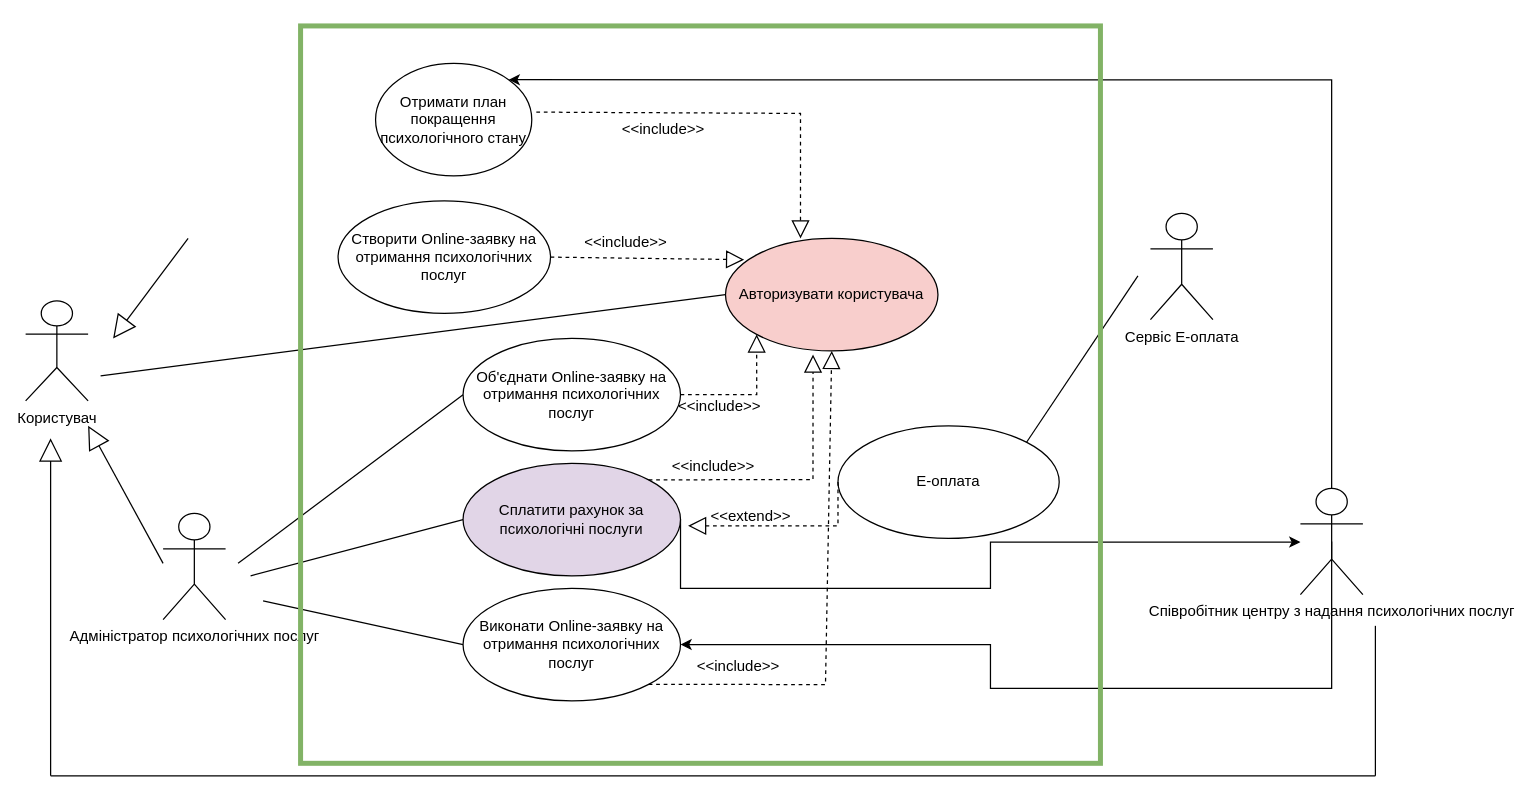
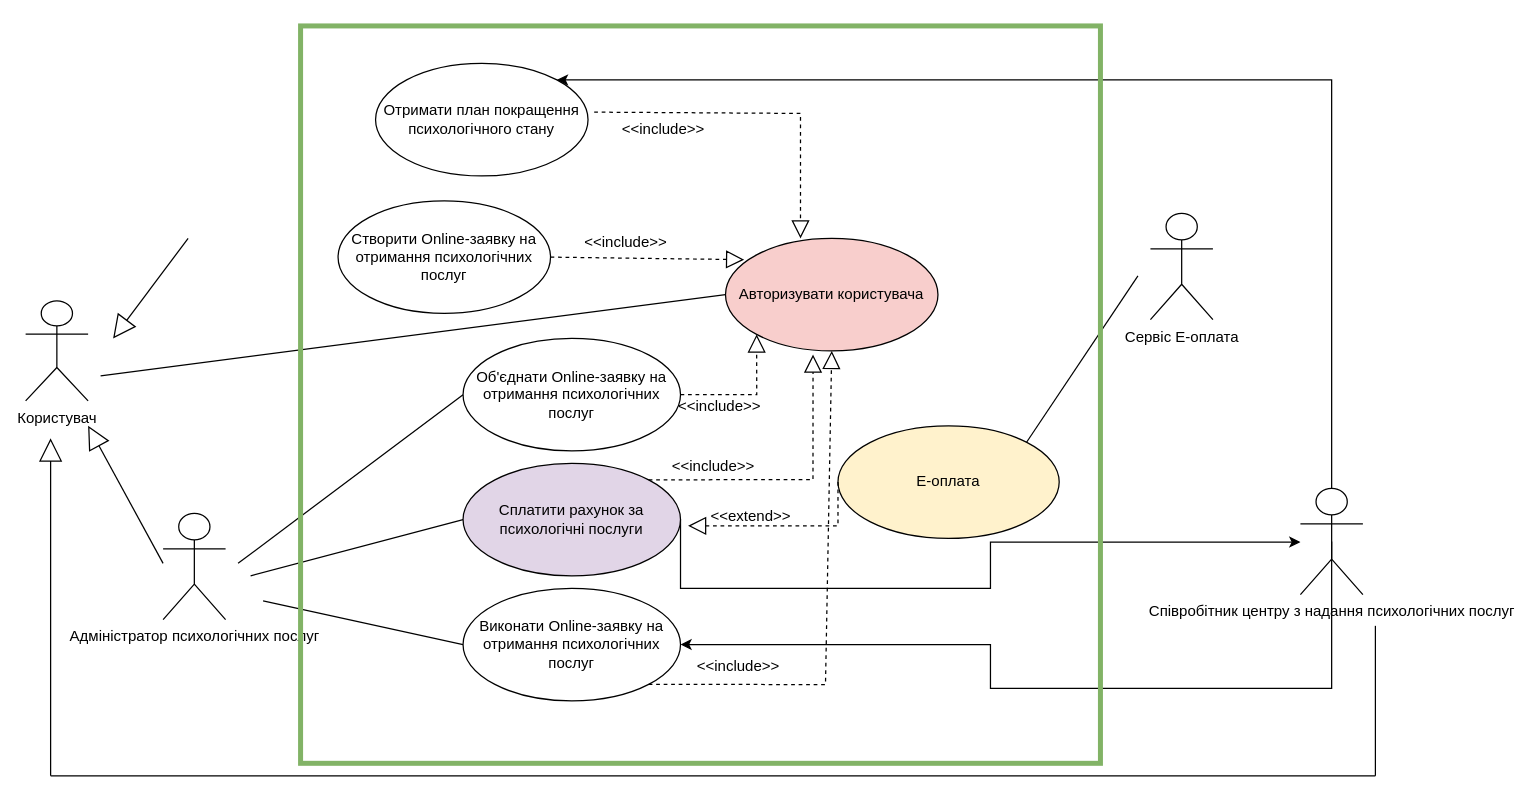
- <mxCell id="3" value="Отримати план покращення психологічного стану" style="ellipse;whiteSpace=wrap;html=1;" parent="1" vertex="1"><mxGeometry x="300" y="50" width="125" height="90" as="geometry" /></mxCell>
+ <mxCell id="3" value="Отримати план покращення психологічного стану" style="ellipse;whiteSpace=wrap;html=1;" parent="1" vertex="1"><mxGeometry x="300" y="50" width="170" height="90" as="geometry" /></mxCell>
- <mxCell id="15" value="Е-оплата" style="ellipse;whiteSpace=wrap;html=1;" vertex="1" parent="1"><mxGeometry x="670" y="340" width="177" height="90" as="geometry" /></mxCell>
+ <mxCell id="15" value="Е-оплата" style="ellipse;whiteSpace=wrap;html=1;fillColor=#fff2cc;" vertex="1" parent="1"><mxGeometry x="670" y="340" width="177" height="90" as="geometry" /></mxCell>
